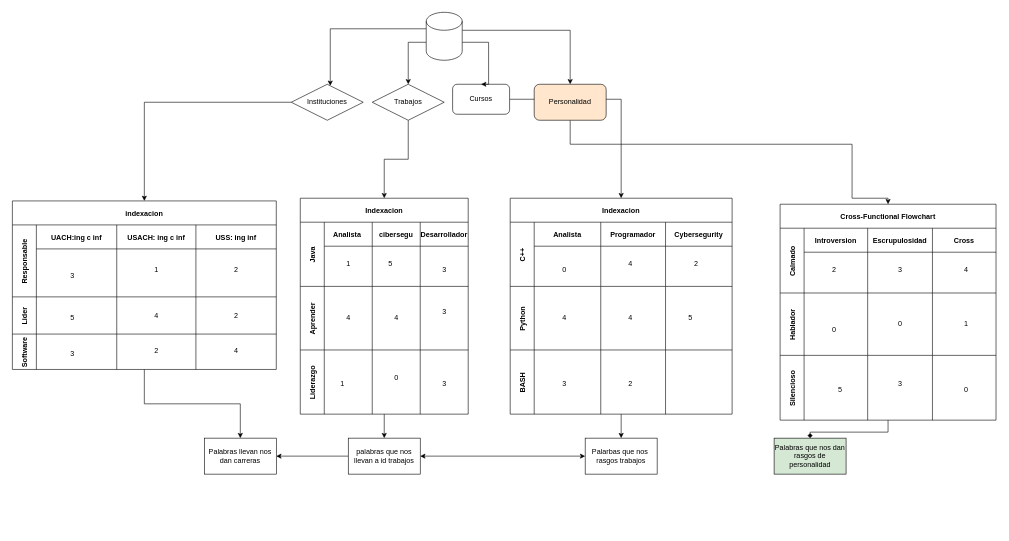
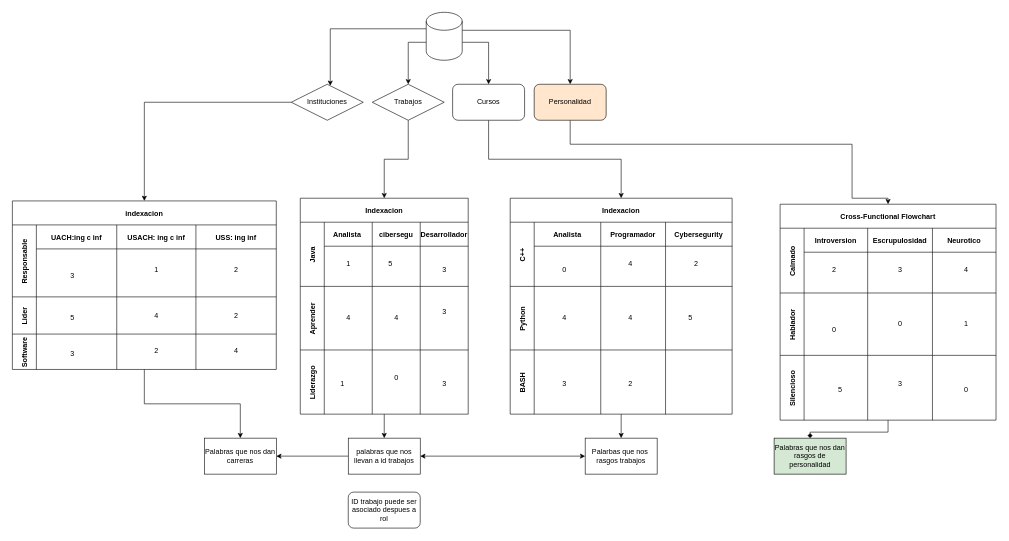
- <mxCell id="8" value="Cursos" style="rounded=1;whiteSpace=wrap;html=1;" vertex="1" parent="1"><mxGeometry x="754" y="140" width="95" height="50" as="geometry" /></mxCell>
+ <mxCell id="8" value="Cursos" style="rounded=1;whiteSpace=wrap;html=1;" vertex="1" parent="1"><mxGeometry x="754" y="140" width="120" height="60" as="geometry" /></mxCell>
- <mxCell id="49" value="Cross" style="swimlane;swimlaneHead=0;swimlaneBody=0;fontStyle=0;connectable=0;fillColor=none;startSize=40;collapsible=0;recursiveResize=0;expand=0;fontStyle=1;" vertex="1" parent="46"><mxGeometry x="254" width="106" height="108" as="geometry"><mxRectangle width="106" height="108" as="alternateBounds" /></mxGeometry></mxCell>
+ <mxCell id="49" value="Neurotico" style="swimlane;swimlaneHead=0;swimlaneBody=0;fontStyle=0;connectable=0;fillColor=none;startSize=40;collapsible=0;recursiveResize=0;expand=0;fontStyle=1;" vertex="1" parent="46"><mxGeometry x="254" width="106" height="108" as="geometry"><mxRectangle width="106" height="108" as="alternateBounds" /></mxGeometry></mxCell>
- <mxCell id="111" value="Palabras llevan nos dan carreras" style="rounded=0;whiteSpace=wrap;html=1;" vertex="1" parent="1"><mxGeometry x="340" y="730" width="120" height="60" as="geometry" /></mxCell>
+ <mxCell id="111" value="Palabras que nos dan carreras" style="rounded=0;whiteSpace=wrap;html=1;" vertex="1" parent="1"><mxGeometry x="340" y="730" width="120" height="60" as="geometry" /></mxCell>
+ <mxCell id="108" value="ID trabajo puede ser asociado despues a rol" style="rounded=1;whiteSpace=wrap;html=1;" vertex="1" parent="1"><mxGeometry x="580" y="820" width="120" height="60" as="geometry" /></mxCell>
